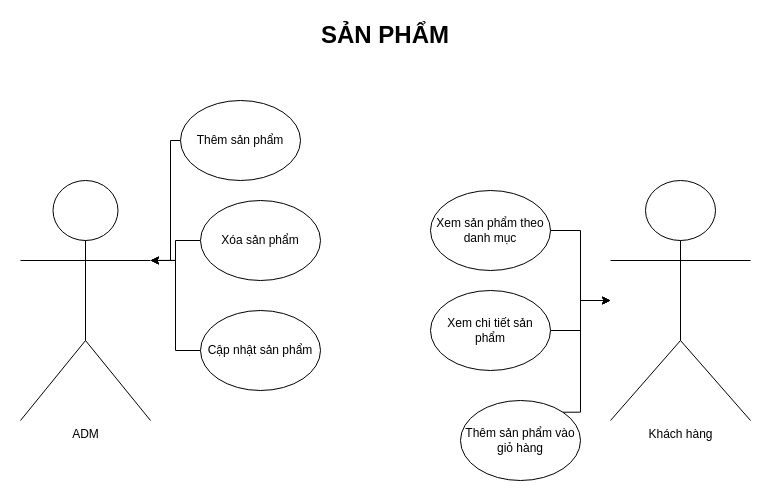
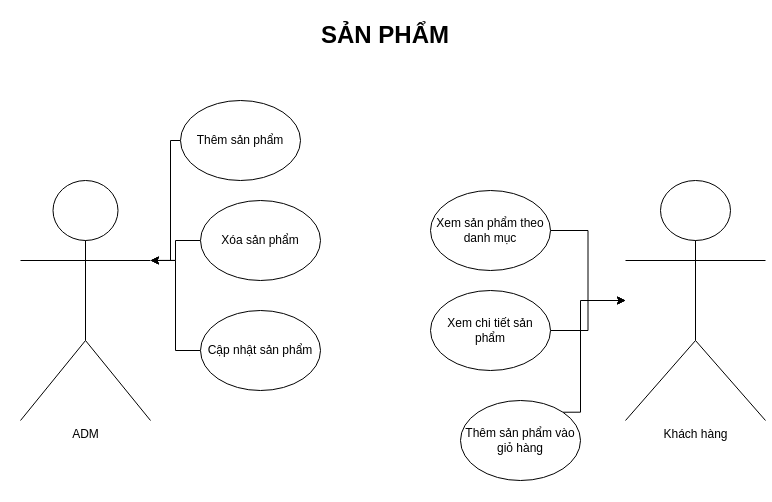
- <mxCell id="3" value="Khách hàng" style="shape=umlActor;verticalLabelPosition=bottom;verticalAlign=top;html=1;outlineConnect=0;" parent="1" vertex="1"><mxGeometry x="610" y="180" width="140" height="240" as="geometry" /></mxCell>
+ <mxCell id="3" value="Khách hàng" style="shape=umlActor;verticalLabelPosition=bottom;verticalAlign=top;html=1;outlineConnect=0;" parent="1" vertex="1"><mxGeometry x="625" y="180" width="140" height="240" as="geometry" /></mxCell>
